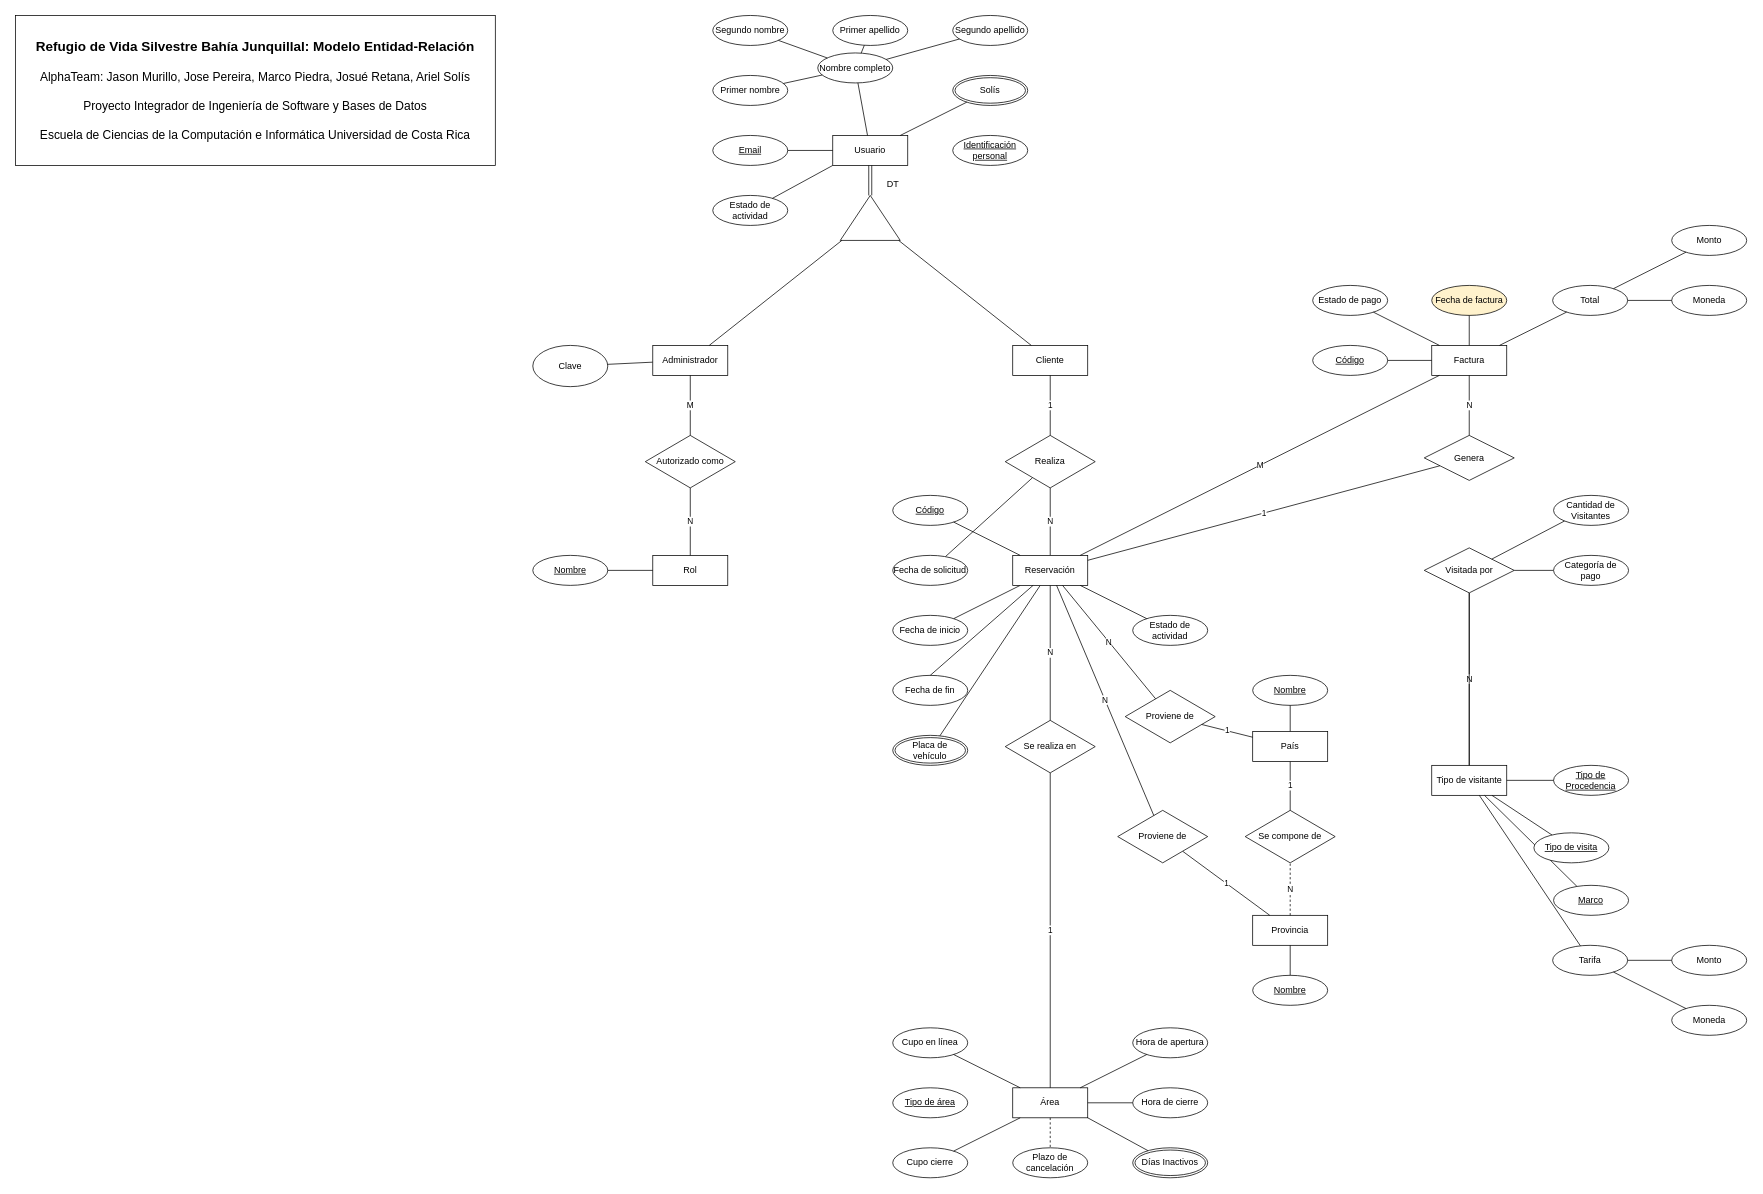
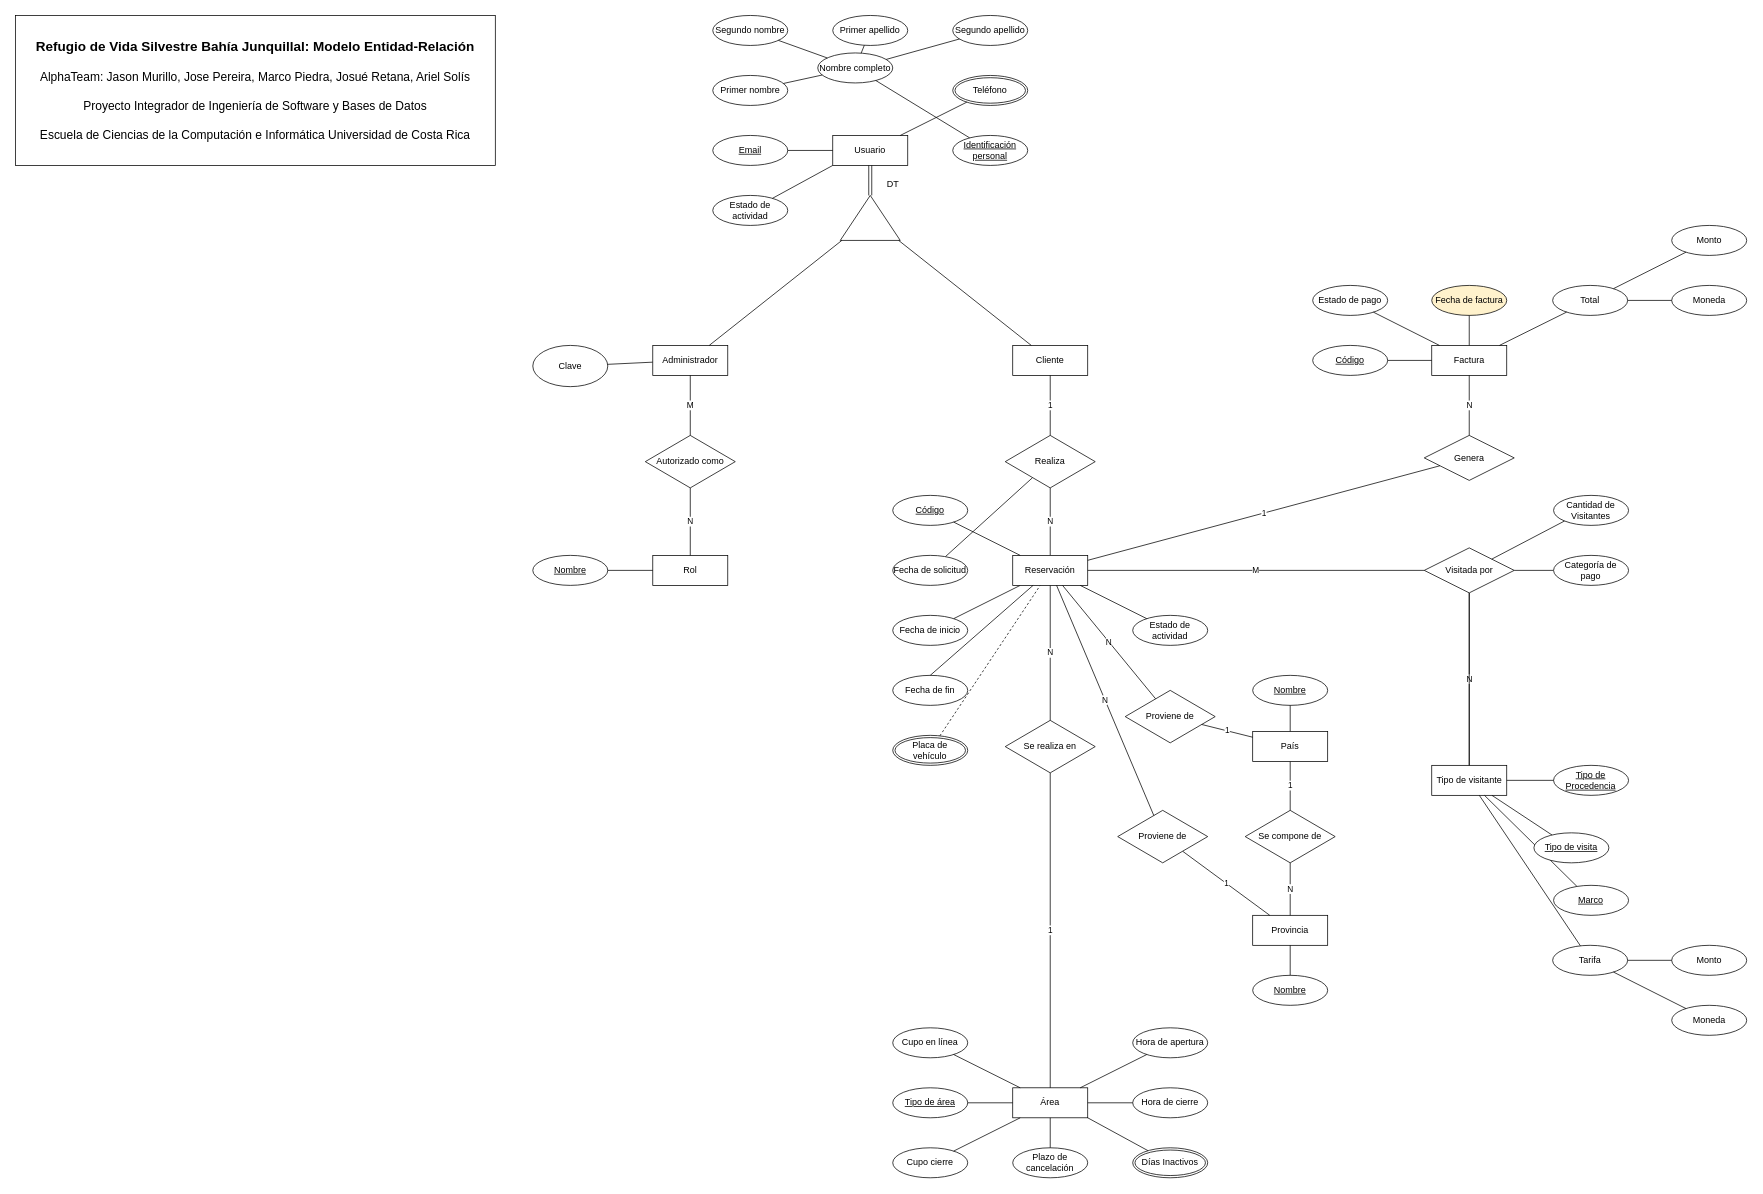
- <mxCell id="33" value="Solís" style="ellipse;shape=doubleEllipse;margin=3;whiteSpace=wrap;html=1;align=center;" vertex="1" parent="1"><mxGeometry x="1270" y="100" width="100" height="40" as="geometry" /></mxCell>
+ <mxCell id="33" value="Teléfono" style="ellipse;shape=doubleEllipse;margin=3;whiteSpace=wrap;html=1;align=center;" vertex="1" parent="1"><mxGeometry x="1270" y="100" width="100" height="40" as="geometry" /></mxCell>
- <mxCell id="15" value="" style="endArrow=none;html=1;rounded=0;" edge="1" parent="1" source="3" target="5"><mxGeometry relative="1" as="geometry"><mxPoint x="1235" y="104" as="sourcePoint" /><mxPoint x="1365" y="156" as="targetPoint" /></mxGeometry></mxCell>
+ <mxCell id="15" value="" style="endArrow=none;html=1;rounded=0;" edge="1" parent="1" source="3" target="2"><mxGeometry relative="1" as="geometry"><mxPoint x="1235" y="104" as="sourcePoint" /><mxPoint x="1365" y="156" as="targetPoint" /></mxGeometry></mxCell>
- <mxCell id="72" value="M" style="endArrow=none;html=1;rounded=0;" edge="1" parent="1" source="69" target="37"><mxGeometry width="50" height="50" relative="1" as="geometry"><mxPoint x="2540" y="700" as="sourcePoint" /><mxPoint x="2560" y="580" as="targetPoint" /></mxGeometry></mxCell>
+ <mxCell id="72" value="M" style="endArrow=none;html=1;rounded=0;" edge="1" parent="1" source="69" target="82"><mxGeometry width="50" height="50" relative="1" as="geometry"><mxPoint x="2540" y="700" as="sourcePoint" /><mxPoint x="2560" y="580" as="targetPoint" /></mxGeometry></mxCell>
- <mxCell id="43" value="" style="endArrow=none;html=1;rounded=0;" edge="1" parent="1" source="35" target="69"><mxGeometry width="50" height="50" relative="1" as="geometry"><mxPoint x="1510" y="590" as="sourcePoint" /><mxPoint x="1560" y="540" as="targetPoint" /></mxGeometry></mxCell>
+ <mxCell id="43" value="" style="endArrow=none;html=1;rounded=0;dashed=1;" edge="1" parent="1" source="35" target="69"><mxGeometry width="50" height="50" relative="1" as="geometry"><mxPoint x="1510" y="590" as="sourcePoint" /><mxPoint x="1560" y="540" as="targetPoint" /></mxGeometry></mxCell>
- <mxCell id="116" value="N" style="endArrow=none;html=1;rounded=0;dashed=1;" edge="1" parent="1" source="113" target="114"><mxGeometry relative="1" as="geometry"><mxPoint x="1730" y="1090" as="sourcePoint" /><mxPoint x="1730" y="1025" as="targetPoint" /></mxGeometry></mxCell>
+ <mxCell id="116" value="N" style="endArrow=none;html=1;rounded=0;" edge="1" parent="1" source="113" target="114"><mxGeometry relative="1" as="geometry"><mxPoint x="1730" y="1090" as="sourcePoint" /><mxPoint x="1730" y="1025" as="targetPoint" /></mxGeometry></mxCell>
+ <mxCell id="94" value="" style="endArrow=none;html=1;rounded=0;entryX=0;entryY=0.5;entryDx=0;entryDy=0;exitX=1;exitY=0.5;exitDx=0;exitDy=0;" edge="1" parent="1" source="93" target="30"><mxGeometry width="50" height="50" relative="1" as="geometry"><mxPoint x="1240" y="1430" as="sourcePoint" /><mxPoint x="1290" y="1380" as="targetPoint" /></mxGeometry></mxCell>
- <mxCell id="91" value="" style="endArrow=none;html=1;rounded=0;exitX=0.5;exitY=1;exitDx=0;exitDy=0;dashed=1;" edge="1" parent="1" source="30" target="90"><mxGeometry relative="1" as="geometry"><mxPoint x="1135" y="1490" as="sourcePoint" /><mxPoint x="751" y="2104" as="targetPoint" /></mxGeometry></mxCell>
+ <mxCell id="91" value="" style="endArrow=none;html=1;rounded=0;exitX=0.5;exitY=1;exitDx=0;exitDy=0;" edge="1" parent="1" source="30" target="90"><mxGeometry relative="1" as="geometry"><mxPoint x="1135" y="1490" as="sourcePoint" /><mxPoint x="751" y="2104" as="targetPoint" /></mxGeometry></mxCell>
